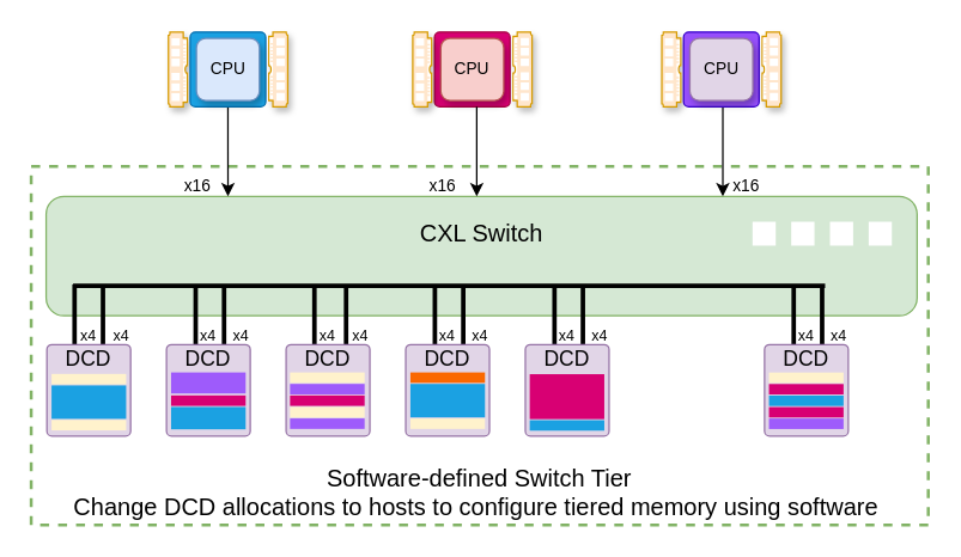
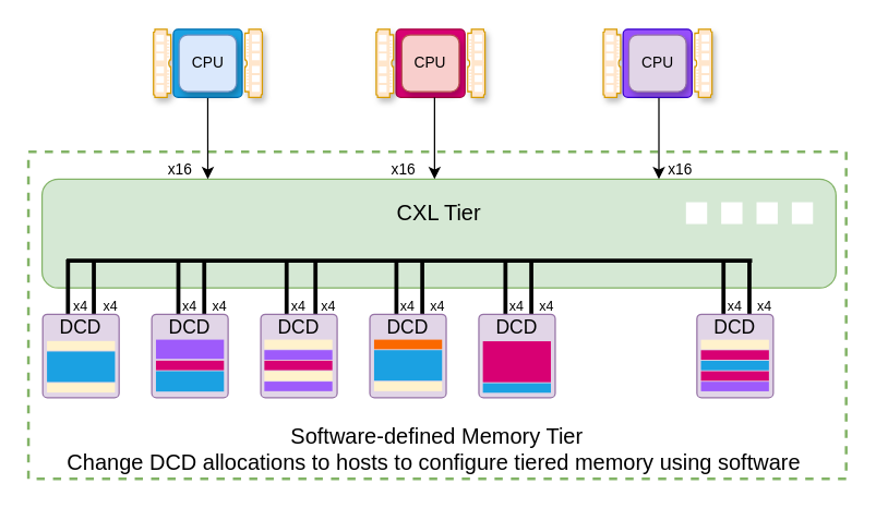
- <mxCell id="8" value="CXL Switch" style="text;html=1;align=center;verticalAlign=middle;whiteSpace=wrap;rounded=0;fontSize=16;" vertex="1" parent="3"><mxGeometry x="242.722" y="10" width="97.089" height="30" as="geometry" /></mxCell>
+ <mxCell id="8" value="CXL Tier" style="text;html=1;align=center;verticalAlign=middle;whiteSpace=wrap;rounded=0;fontSize=16;" vertex="1" parent="3"><mxGeometry x="242.722" y="10" width="97.089" height="30" as="geometry" /></mxCell>
- <mxCell id="2" value="&lt;font style=&quot;font-size: 16px;&quot;&gt;Software-defined Switch Tier&lt;/font&gt;&lt;div&gt;&lt;font style=&quot;font-size: 16px;&quot;&gt;Change DCD allocations to hosts to configure tiered memory using software&amp;nbsp;&lt;/font&gt;&lt;/div&gt;" style="rounded=0;whiteSpace=wrap;html=1;fillColor=none;strokeColor=#82b366;dashed=1;verticalAlign=bottom;strokeWidth=2;" vertex="1" parent="1"><mxGeometry x="20" y="111" width="600" height="240" as="geometry" /></mxCell>
+ <mxCell id="2" value="&lt;font style=&quot;font-size: 16px;&quot;&gt;Software-defined Memory Tier&lt;/font&gt;&lt;div&gt;&lt;font style=&quot;font-size: 16px;&quot;&gt;Change DCD allocations to hosts to configure tiered memory using software&amp;nbsp;&lt;/font&gt;&lt;/div&gt;" style="rounded=0;whiteSpace=wrap;html=1;fillColor=none;strokeColor=#82b366;dashed=1;verticalAlign=bottom;strokeWidth=2;" vertex="1" parent="1"><mxGeometry x="20" y="111" width="600" height="240" as="geometry" /></mxCell>
